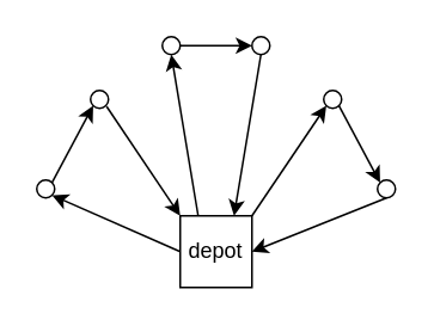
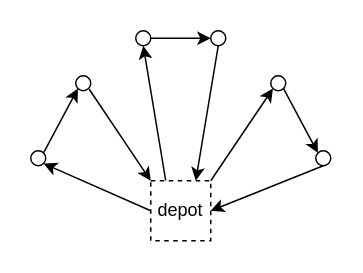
- <mxCell id="7" value="depot" style="rounded=0;whiteSpace=wrap;html=1;" parent="1" vertex="1"><mxGeometry x="100" y="120" width="40" height="40" as="geometry" /></mxCell>
+ <mxCell id="7" value="depot" style="rounded=0;whiteSpace=wrap;html=1;dashed=1;" parent="1" vertex="1"><mxGeometry x="100" y="120" width="40" height="40" as="geometry" /></mxCell>
